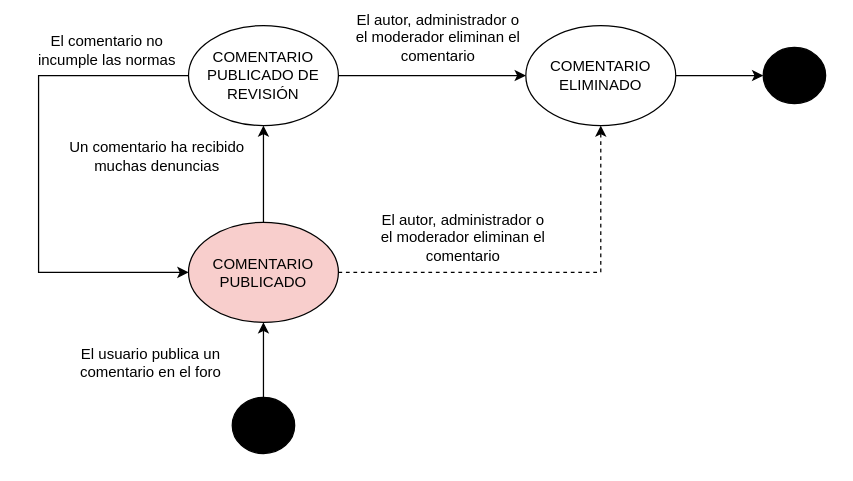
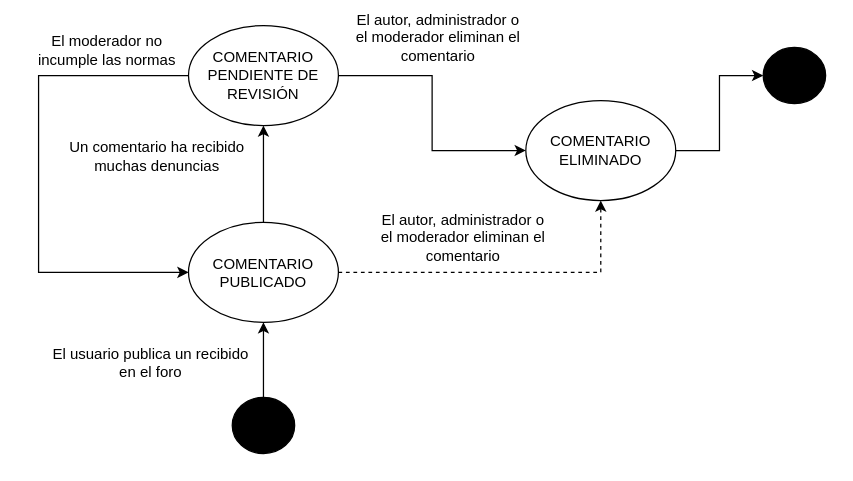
- <mxCell id="16" value="El comentario no incumple las normas" style="text;html=1;strokeColor=none;fillColor=none;align=center;verticalAlign=middle;whiteSpace=wrap;rounded=0;" vertex="1" parent="1"><mxGeometry x="20" y="30" width="130" height="20" as="geometry" /></mxCell>
+ <mxCell id="16" value="El moderador no incumple las normas" style="text;html=1;strokeColor=none;fillColor=none;align=center;verticalAlign=middle;whiteSpace=wrap;rounded=0;" vertex="1" parent="1"><mxGeometry x="20" y="30" width="130" height="20" as="geometry" /></mxCell>
- <mxCell id="6" value="COMENTARIO PUBLICADO DE REVISIÓN" style="ellipse;whiteSpace=wrap;html=1;" vertex="1" parent="1"><mxGeometry x="150" y="20" width="120" height="80" as="geometry" /></mxCell>
+ <mxCell id="6" value="COMENTARIO PENDIENTE DE REVISIÓN" style="ellipse;whiteSpace=wrap;html=1;" vertex="1" parent="1"><mxGeometry x="150" y="20" width="120" height="80" as="geometry" /></mxCell>
- <mxCell id="3" value="COMENTARIO ELIMINADO" style="ellipse;whiteSpace=wrap;html=1;" vertex="1" parent="1"><mxGeometry x="420" y="20" width="120" height="80" as="geometry" /></mxCell>
+ <mxCell id="3" value="COMENTARIO ELIMINADO" style="ellipse;whiteSpace=wrap;html=1;" vertex="1" parent="1"><mxGeometry x="420" y="80" width="120" height="80" as="geometry" /></mxCell>
- <mxCell id="9" value="COMENTARIO PUBLICADO" style="ellipse;whiteSpace=wrap;html=1;fillColor=#f8cecc;" vertex="1" parent="1"><mxGeometry x="150" y="177.5" width="120" height="80" as="geometry" /></mxCell>
+ <mxCell id="9" value="COMENTARIO PUBLICADO" style="ellipse;whiteSpace=wrap;html=1;" vertex="1" parent="1"><mxGeometry x="150" y="177.5" width="120" height="80" as="geometry" /></mxCell>
- <mxCell id="13" value="El usuario publica un comentario en el foro" style="text;html=1;strokeColor=none;fillColor=none;align=center;verticalAlign=middle;whiteSpace=wrap;rounded=0;" vertex="1" parent="1"><mxGeometry x="40" y="280" width="160" height="20" as="geometry" /></mxCell>
+ <mxCell id="13" value="El usuario publica un recibido en el foro" style="text;html=1;strokeColor=none;fillColor=none;align=center;verticalAlign=middle;whiteSpace=wrap;rounded=0;" vertex="1" parent="1"><mxGeometry x="40" y="280" width="160" height="20" as="geometry" /></mxCell>
